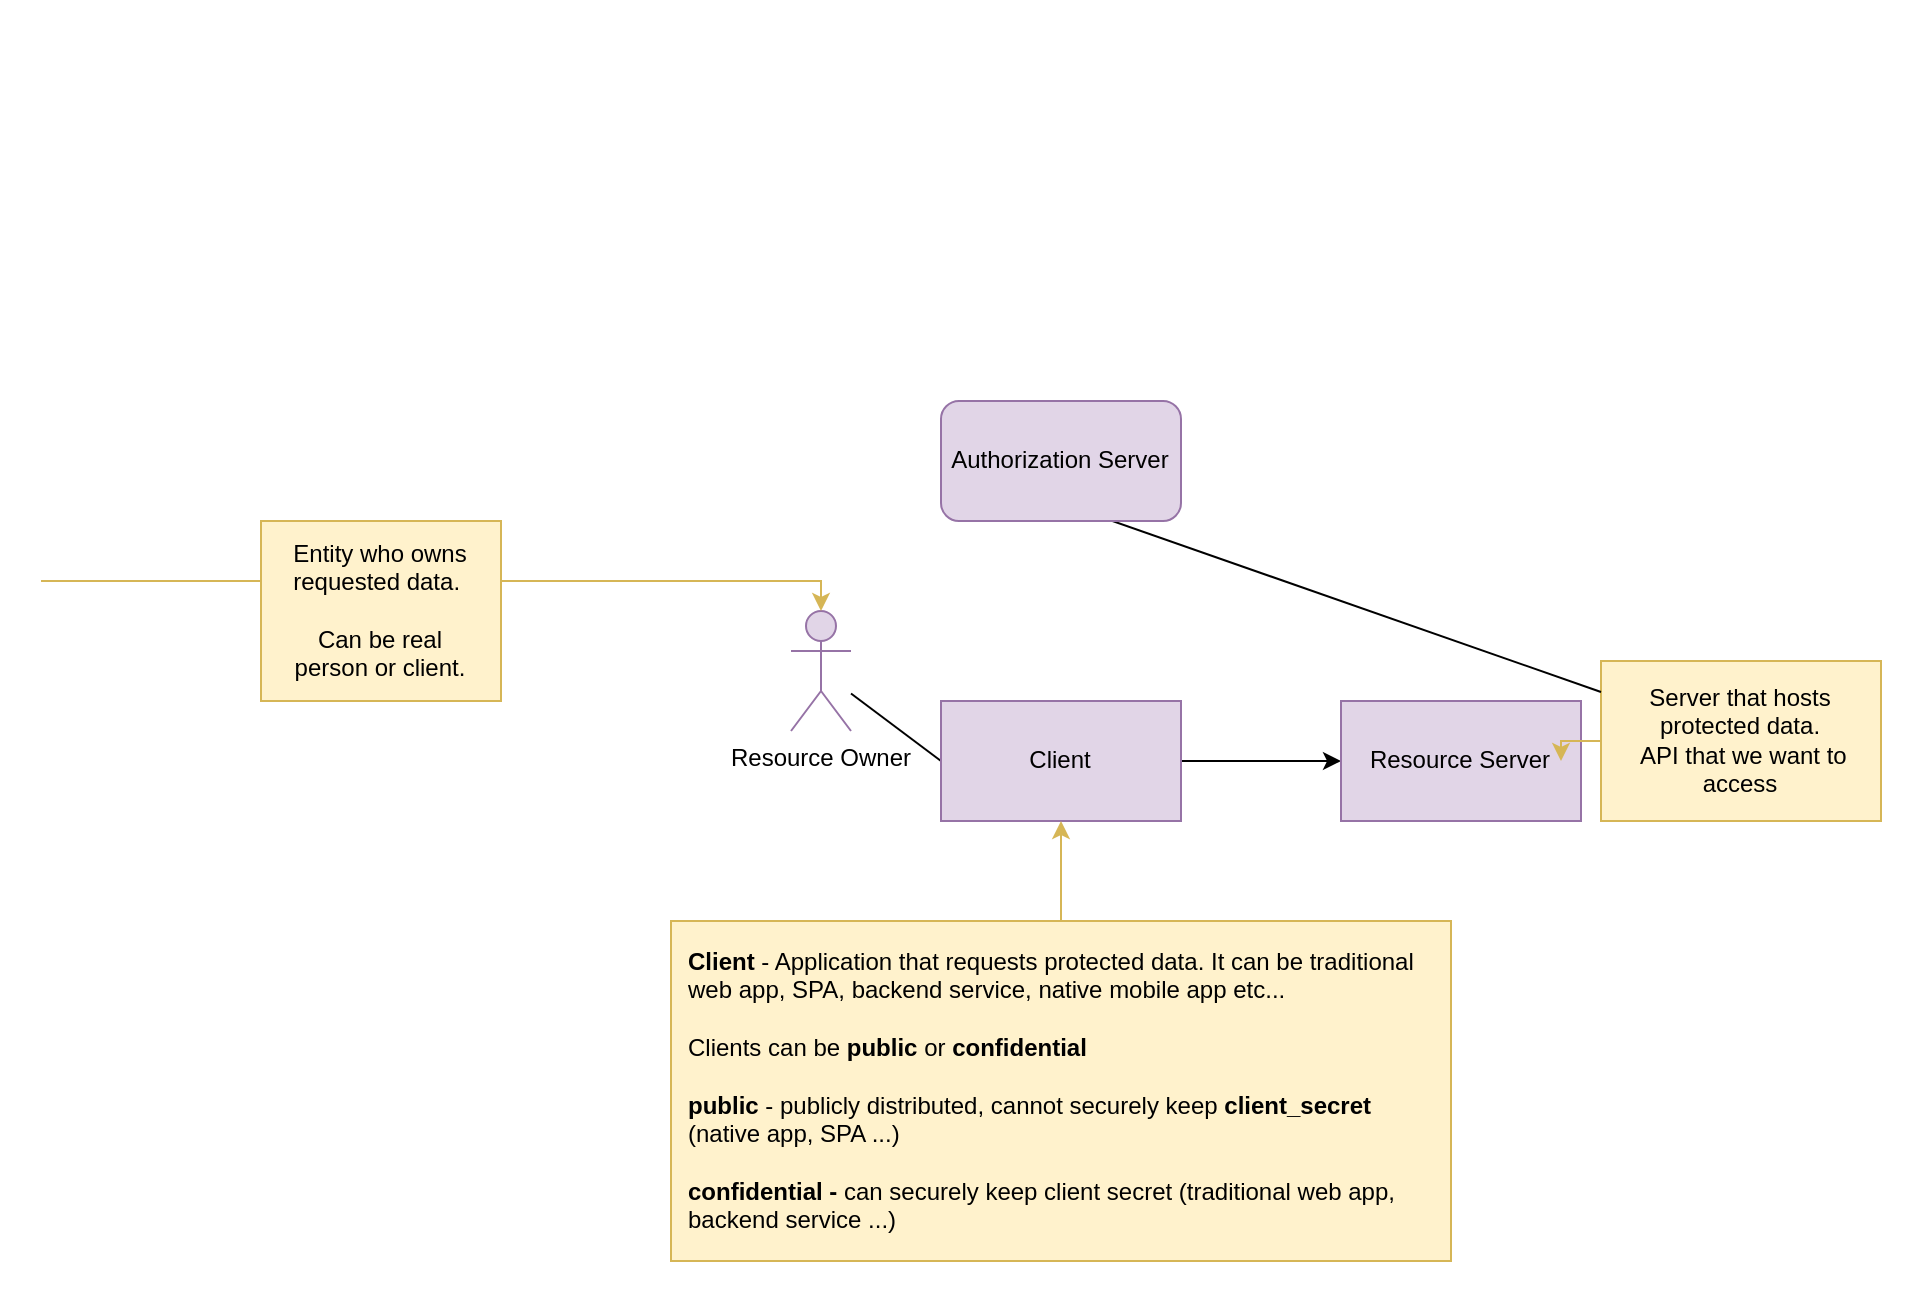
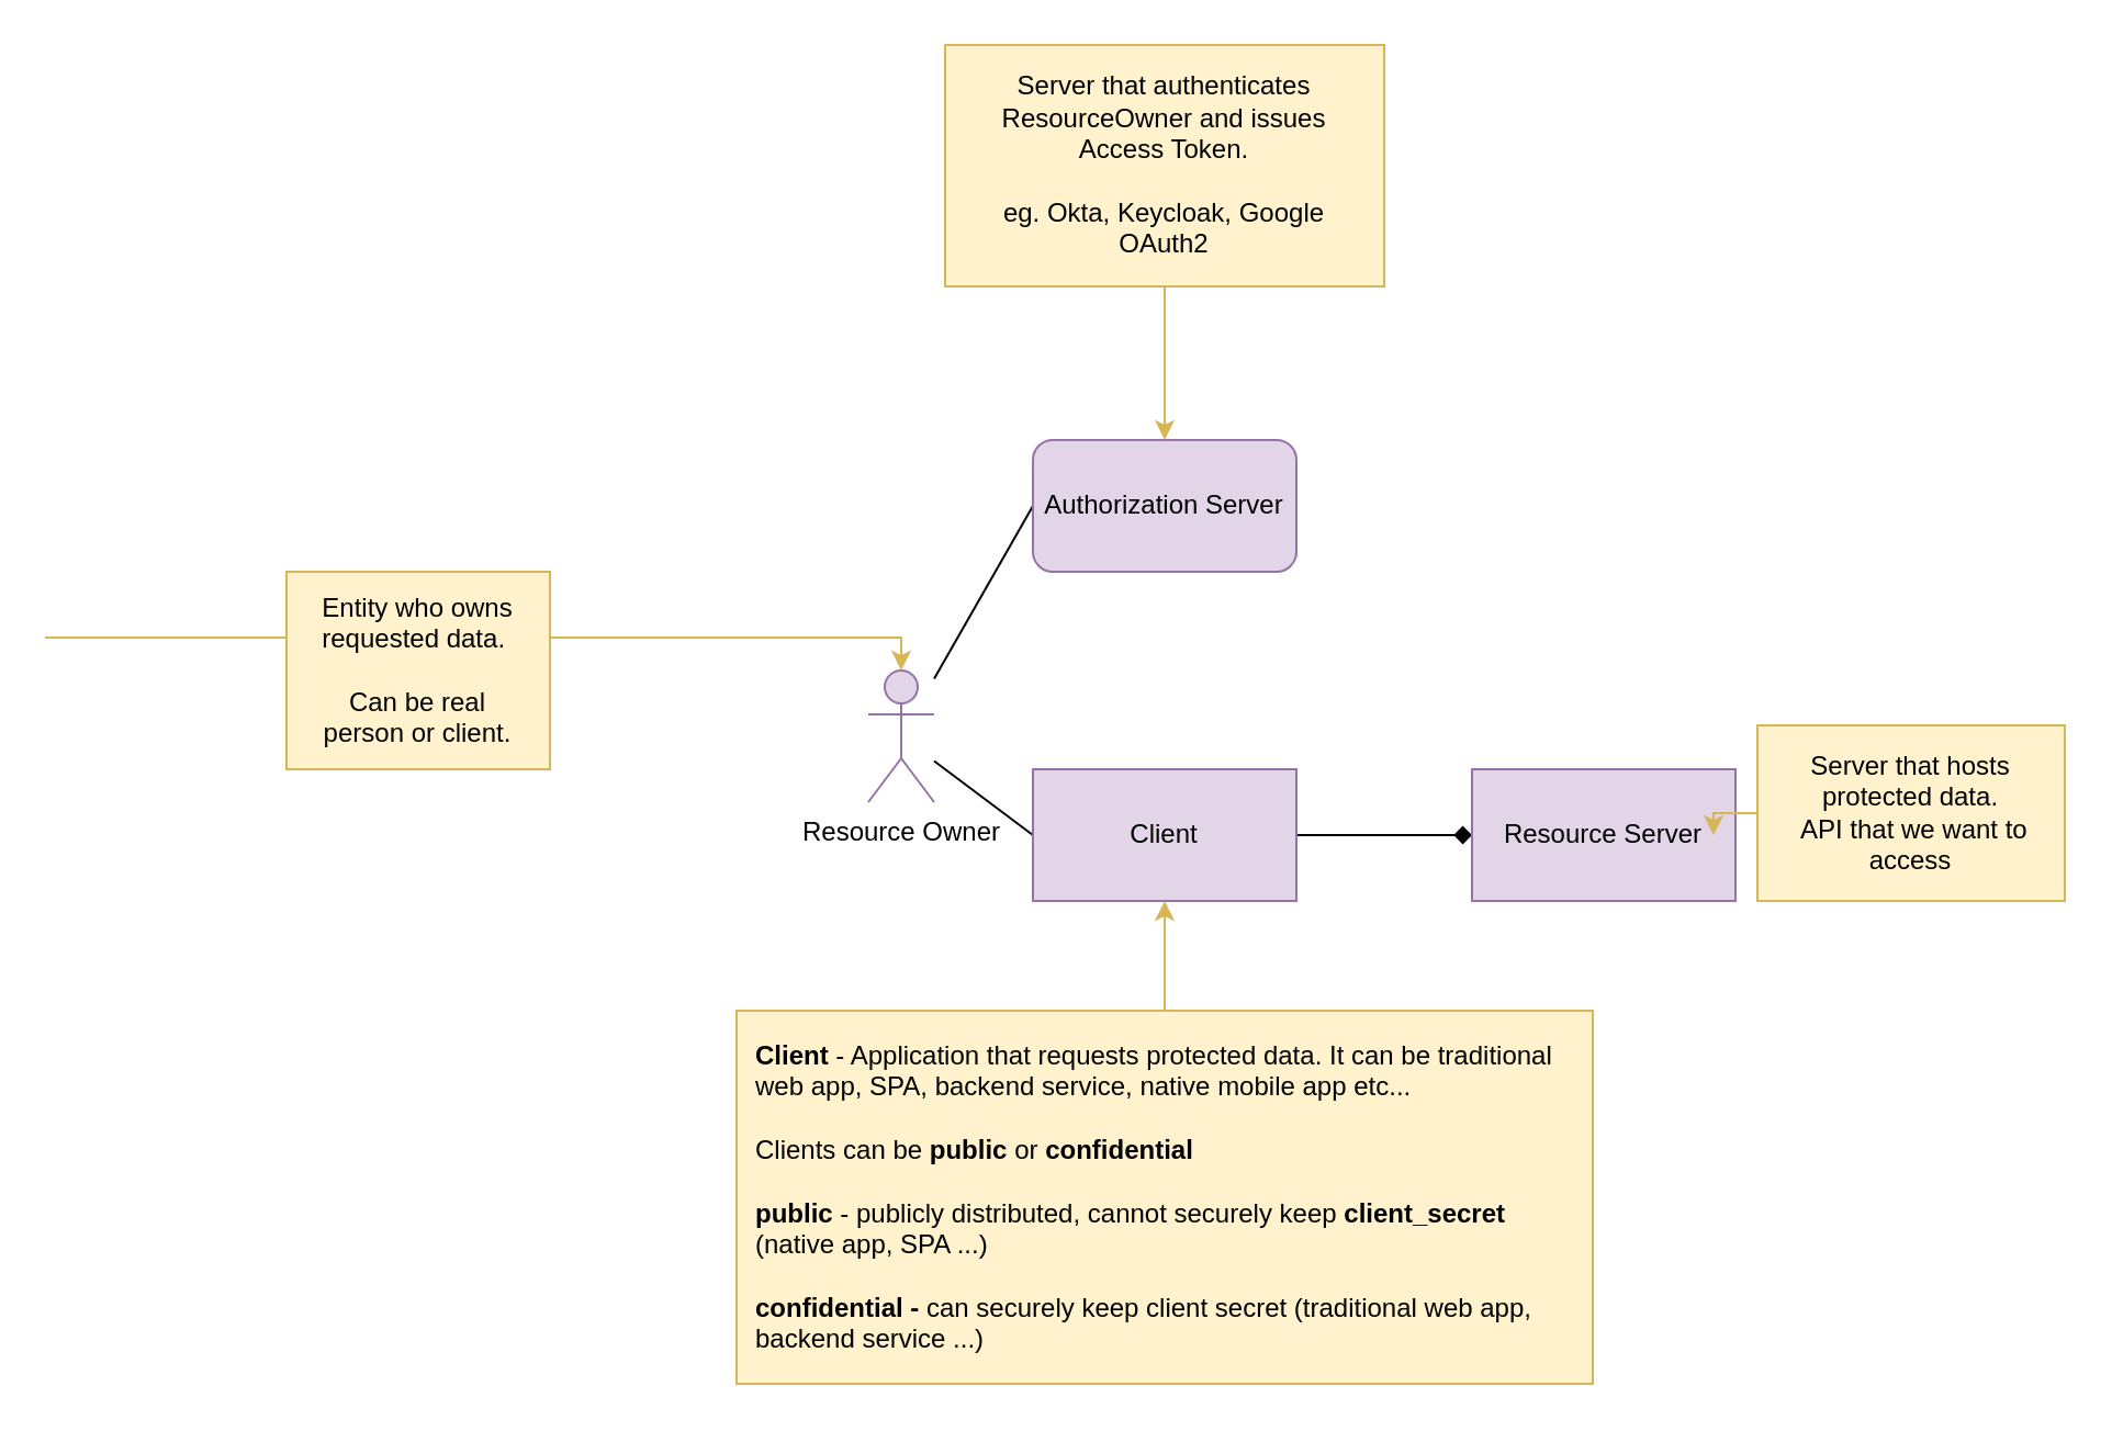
+ <mxCell id="16" value="Server that authenticates ResourceOwner and issues Access Token.&lt;br&gt;&lt;br&gt;eg. Okta, Keycloak, Google OAuth2" style="rounded=0;whiteSpace=wrap;html=1;fillColor=#fff2cc;strokeColor=#d6b656;spacing=10;" vertex="1" parent="1"><mxGeometry x="430" y="20" width="200" height="110" as="geometry" /></mxCell>
+ <mxCell id="15" style="edgeStyle=orthogonalEdgeStyle;rounded=0;orthogonalLoop=1;jettySize=auto;html=1;fillColor=#fff2cc;strokeColor=#d6b656;" edge="1" parent="1" source="16" target="14"><mxGeometry relative="1" as="geometry"><Array as="points"><mxPoint x="630" y="30" /><mxPoint x="630" y="30" /></Array></mxGeometry></mxCell>
- <mxCell id="13" style="rounded=0;orthogonalLoop=1;jettySize=auto;html=1;fontFamily=Helvetica;fontSize=12;exitX=0;exitY=0.5;exitDx=0;exitDy=0;endArrow=none;endFill=0;" edge="1" parent="1" source="14" target="12"><mxGeometry relative="1" as="geometry"><mxPoint x="433.214" y="100" as="sourcePoint" /><mxPoint x="240" y="202.075" as="targetPoint" /></mxGeometry></mxCell>
+ <mxCell id="13" style="rounded=0;orthogonalLoop=1;jettySize=auto;html=1;fontFamily=Helvetica;fontSize=12;exitX=0;exitY=0.5;exitDx=0;exitDy=0;endArrow=none;endFill=0;" edge="1" parent="1" source="14" target="3"><mxGeometry relative="1" as="geometry"><mxPoint x="433.214" y="100" as="sourcePoint" /><mxPoint x="240" y="202.075" as="targetPoint" /></mxGeometry></mxCell>
- <mxCell id="6" style="edgeStyle=none;rounded=0;orthogonalLoop=1;jettySize=auto;html=1;fontFamily=Helvetica;fontSize=12;" edge="1" parent="1" source="7" target="10"><mxGeometry relative="1" as="geometry" /></mxCell>
+ <mxCell id="6" style="edgeStyle=none;rounded=0;orthogonalLoop=1;jettySize=auto;html=1;fontFamily=Helvetica;fontSize=12;endArrow=diamond;" edge="1" parent="1" source="7" target="10"><mxGeometry relative="1" as="geometry" /></mxCell>
